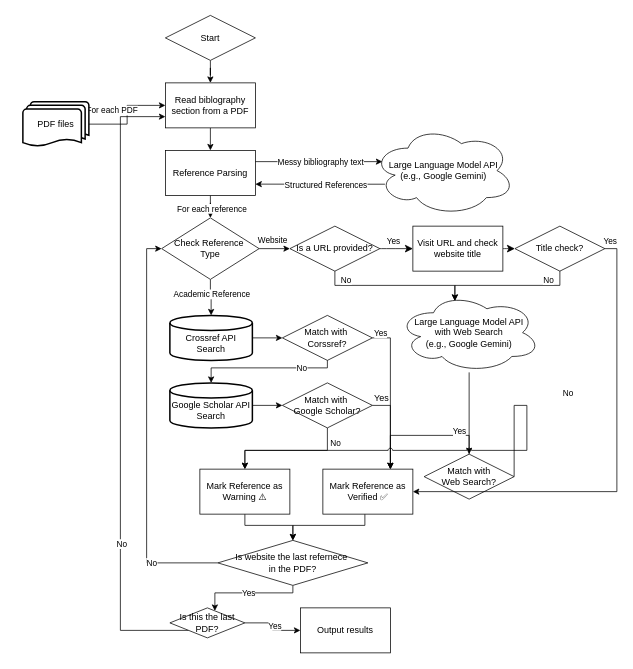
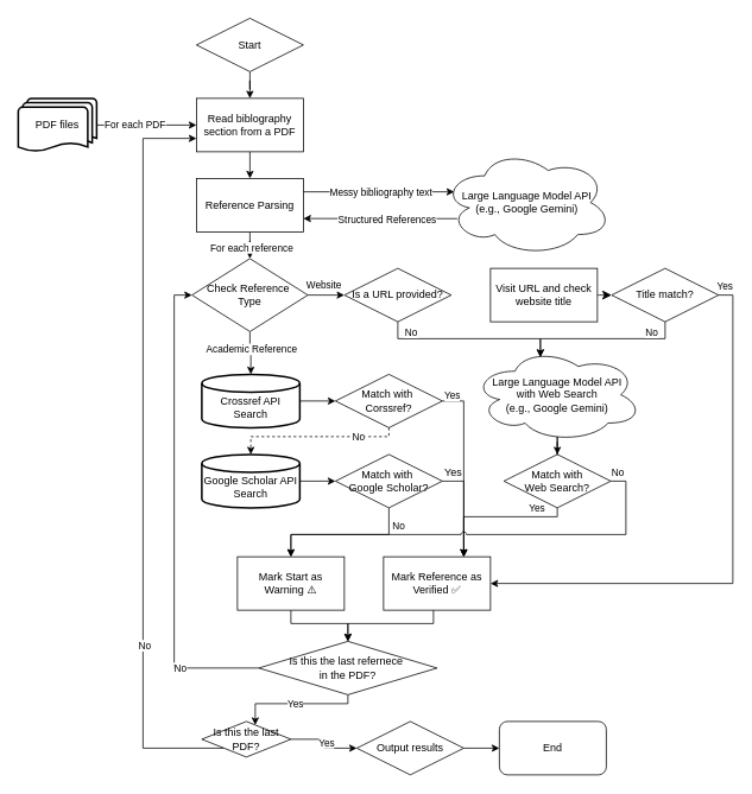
- <mxCell id="4" value="PDF files" style="strokeWidth=2;html=1;shape=mxgraph.flowchart.multi-document;whiteSpace=wrap;" parent="1" vertex="1"><mxGeometry x="30" y="135" width="88" height="60" as="geometry" /></mxCell>
+ <mxCell id="4" value="PDF files" style="strokeWidth=2;html=1;shape=mxgraph.flowchart.multi-document;whiteSpace=wrap;" parent="1" vertex="1"><mxGeometry x="20" y="110" width="88" height="60" as="geometry" /></mxCell>
- <mxCell id="58" value="" style="edgeStyle=none;curved=1;rounded=0;orthogonalLoop=1;jettySize=auto;html=1;fontSize=12;startSize=8;endSize=8;" edge="1" parent="1" source="60" target="62"><mxGeometry relative="1" as="geometry" /></mxCell>
- <mxCell id="59" value="Yes" style="edgeLabel;html=1;align=center;verticalAlign=middle;resizable=0;points=[];" vertex="1" connectable="0" parent="58"><mxGeometry x="-0.363" y="-2" relative="1" as="geometry"><mxPoint x="3" y="-13" as="offset" /></mxGeometry></mxCell>
- <mxCell id="65" value="Title check&lt;span style=&quot;background-color: transparent; color: light-dark(rgb(0, 0, 0), rgb(255, 255, 255));&quot;&gt;?&lt;/span&gt;" style="shape=rhombus;perimeter=rhombusPerimeter;whiteSpace=wrap;html=1;align=center;" vertex="1" parent="1"><mxGeometry x="686" y="301" width="120" height="60" as="geometry" /></mxCell>
+ <mxCell id="65" value="Title match&lt;span style=&quot;background-color: transparent; color: light-dark(rgb(0, 0, 0), rgb(255, 255, 255));&quot;&gt;?&lt;/span&gt;" style="shape=rhombus;perimeter=rhombusPerimeter;whiteSpace=wrap;html=1;align=center;" vertex="1" parent="1"><mxGeometry x="686" y="301" width="120" height="60" as="geometry" /></mxCell>
- <mxCell id="31" style="edgeStyle=orthogonalEdgeStyle;rounded=0;orthogonalLoop=1;jettySize=auto;html=1;entryX=0.5;entryY=0;entryDx=0;entryDy=0;entryPerimeter=0;" parent="1" source="17" target="26" edge="1"><mxGeometry relative="1" as="geometry"><Array as="points"><mxPoint x="436" y="490" /><mxPoint x="281" y="490" /></Array></mxGeometry></mxCell>
+ <mxCell id="31" style="edgeStyle=orthogonalEdgeStyle;rounded=0;orthogonalLoop=1;jettySize=auto;html=1;entryX=0.5;entryY=0;entryDx=0;entryDy=0;entryPerimeter=0;dashed=1;" parent="1" source="17" target="26" edge="1"><mxGeometry relative="1" as="geometry"><Array as="points"><mxPoint x="436" y="490" /><mxPoint x="281" y="490" /></Array></mxGeometry></mxCell>
- <mxCell id="43" value="Match with&lt;div&gt;Web Search?&lt;/div&gt;" style="shape=rhombus;perimeter=rhombusPerimeter;whiteSpace=wrap;html=1;align=center;" parent="1" vertex="1"><mxGeometry x="565" y="605" width="120" height="60" as="geometry" /></mxCell>
+ <mxCell id="43" value="Match with&lt;div&gt;Web Search?&lt;/div&gt;" style="shape=rhombus;perimeter=rhombusPerimeter;whiteSpace=wrap;html=1;align=center;" parent="1" vertex="1"><mxGeometry x="565" y="510" width="120" height="60" as="geometry" /></mxCell>
- <mxCell id="36" value="Mark Reference as Warning ⚠️" style="rounded=0;whiteSpace=wrap;html=1;" parent="1" vertex="1"><mxGeometry x="266" y="625" width="120" height="60" as="geometry" /></mxCell>
+ <mxCell id="36" value="Mark Start as Warning ⚠️" style="rounded=0;whiteSpace=wrap;html=1;" parent="1" vertex="1"><mxGeometry x="266" y="625" width="120" height="60" as="geometry" /></mxCell>
- <mxCell id="47" value="Is website the last refernece&amp;nbsp;&lt;div&gt;in the PDF?&lt;/div&gt;" style="shape=rhombus;perimeter=rhombusPerimeter;whiteSpace=wrap;html=1;align=center;" parent="1" vertex="1"><mxGeometry x="290" y="720" width="200" height="60" as="geometry" /></mxCell>
+ <mxCell id="47" value="Is this the last refernece&amp;nbsp;&lt;div&gt;in the PDF?&lt;/div&gt;" style="shape=rhombus;perimeter=rhombusPerimeter;whiteSpace=wrap;html=1;align=center;" parent="1" vertex="1"><mxGeometry x="290" y="720" width="200" height="60" as="geometry" /></mxCell>
- <mxCell id="55" value="Output results" style="rounded=0;whiteSpace=wrap;html=1;" parent="1" vertex="1"><mxGeometry x="400" y="810" width="120" height="60" as="geometry" /></mxCell>
+ <mxCell id="55" value="Output results" style="rhombus;whiteSpace=wrap;html=1;" parent="1" vertex="1"><mxGeometry x="400" y="810" width="120" height="60" as="geometry" /></mxCell>
+ <mxCell id="54" value="" style="edgeStyle=orthogonalEdgeStyle;rounded=0;orthogonalLoop=1;jettySize=auto;html=1;" parent="1" source="55" target="53" edge="1"><mxGeometry relative="1" as="geometry" /></mxCell>
+ <mxCell id="53" value="End" style="rounded=1;whiteSpace=wrap;html=1;" parent="1" vertex="1"><mxGeometry x="560" y="810" width="120" height="60" as="geometry" /></mxCell>
